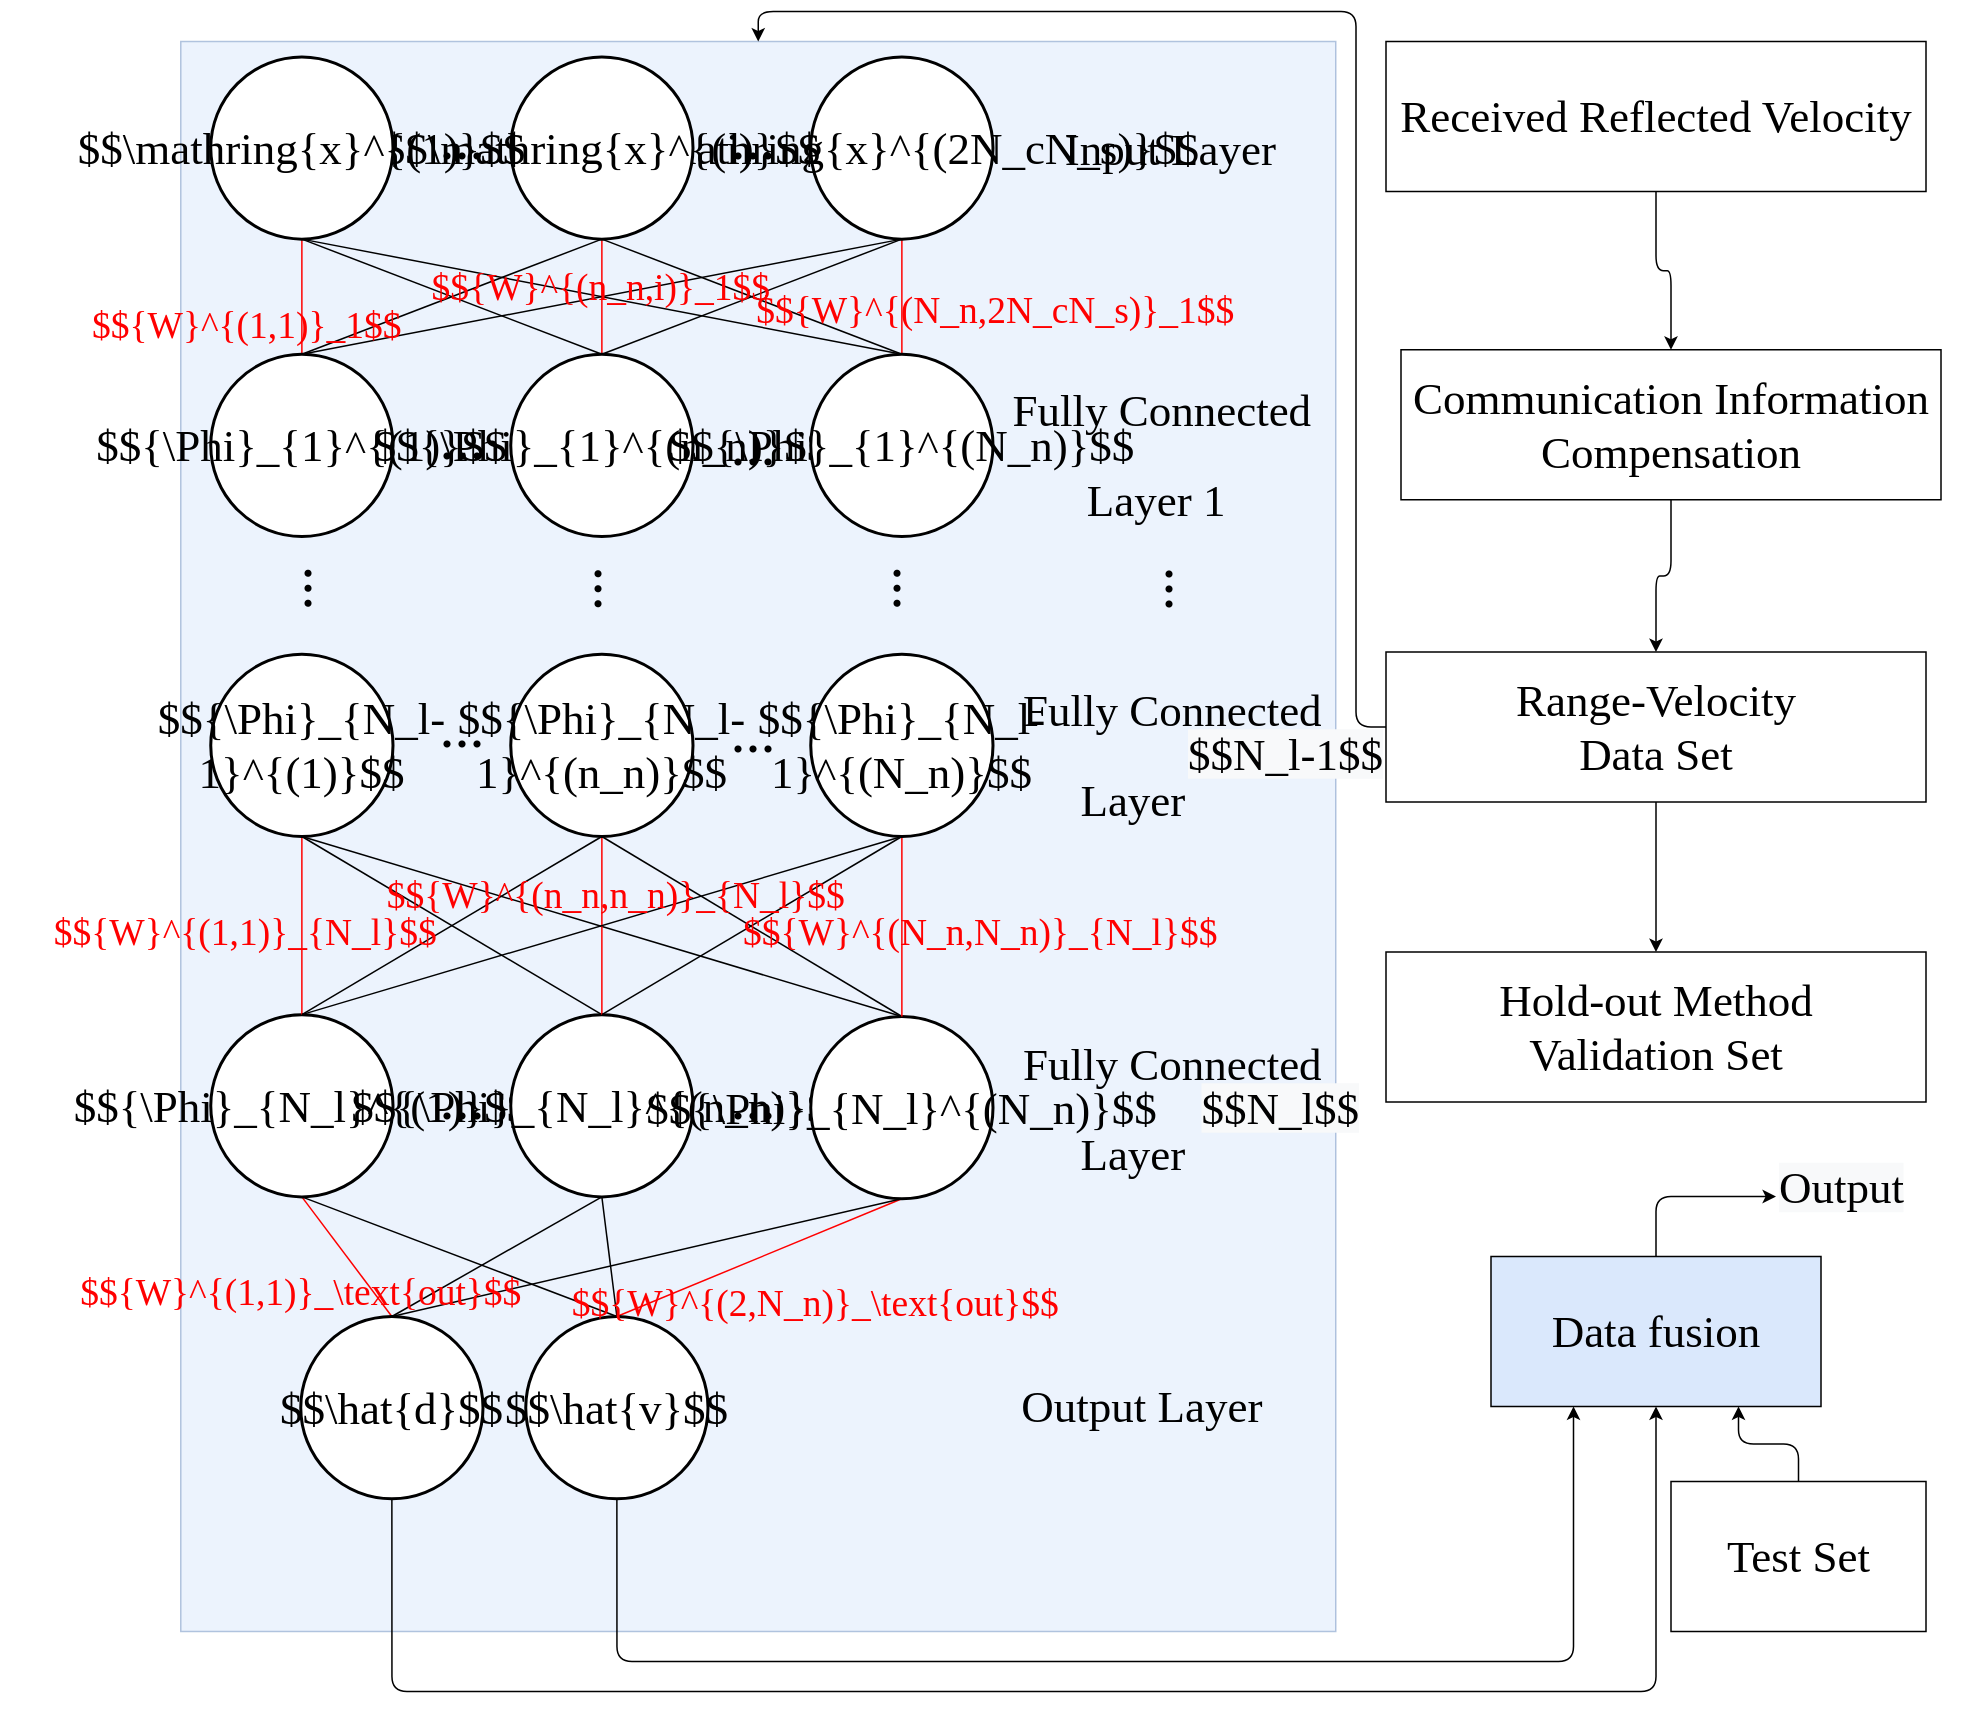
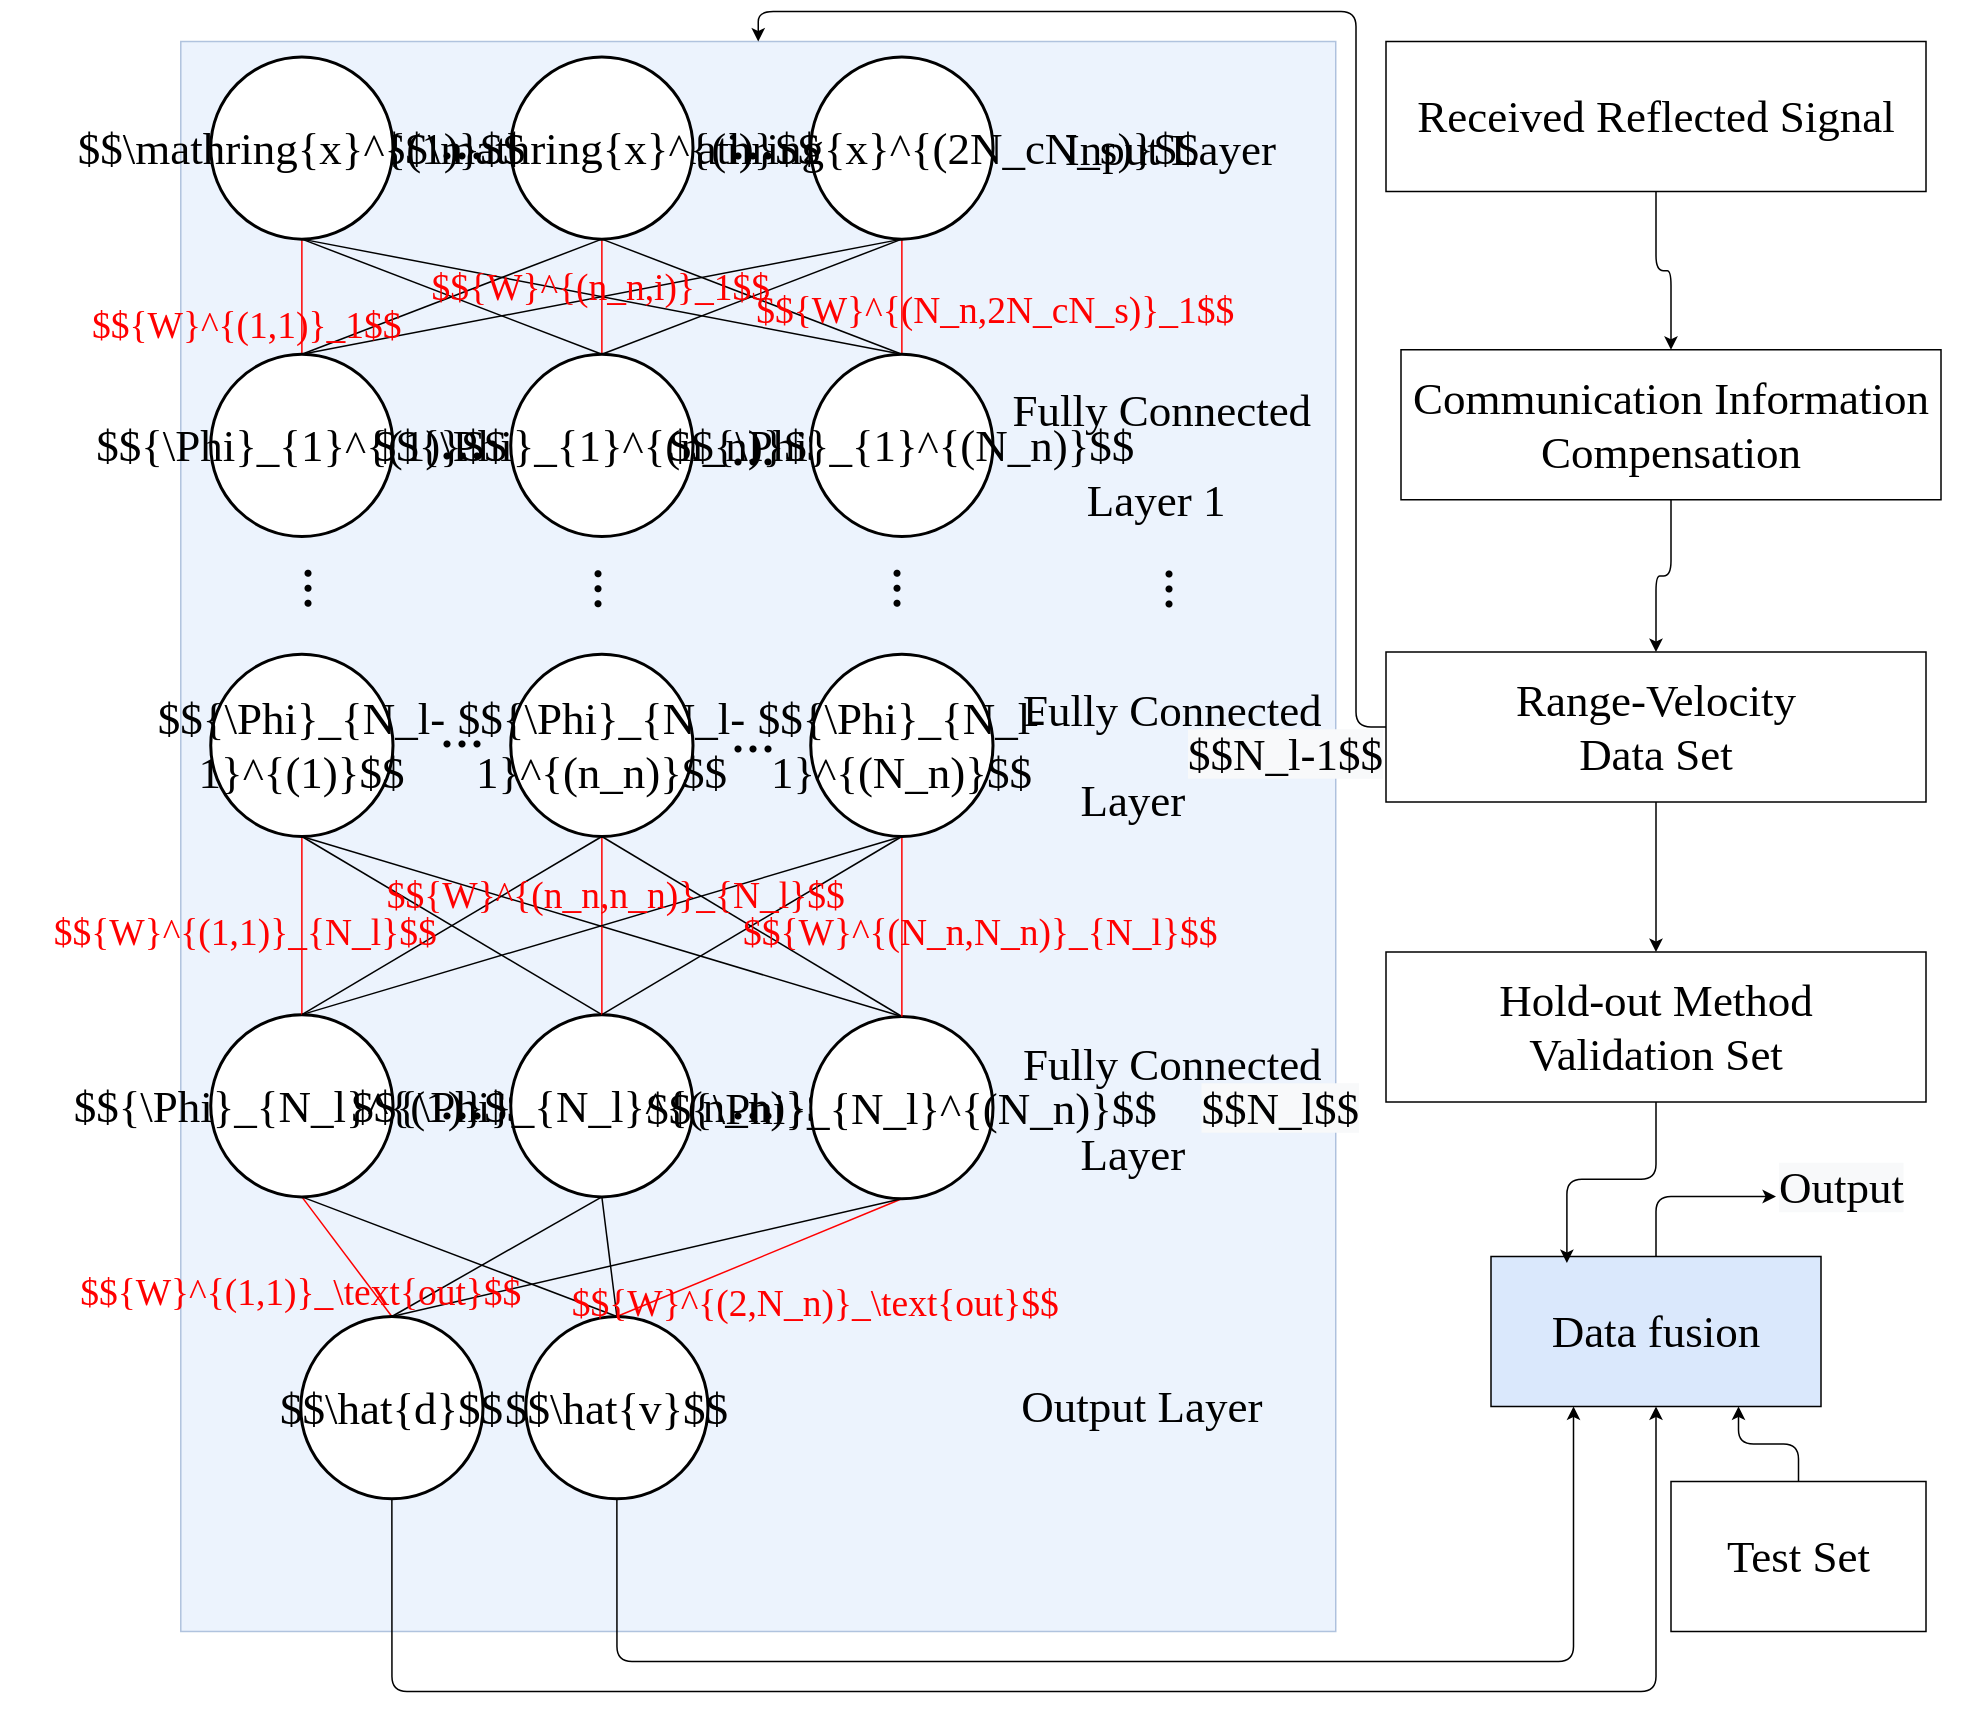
- <mxCell id="4" value="&lt;font style=&quot;font-size: 30px;&quot;&gt;Received Reflected Velocity&lt;/font&gt;" style="rounded=0;whiteSpace=wrap;html=1;fontFamily=Times New Roman;fontSize=24;" parent="1" vertex="1"><mxGeometry x="923.5" y="20" width="360" height="100" as="geometry" /></mxCell>
+ <mxCell id="4" value="&lt;font style=&quot;font-size: 30px;&quot;&gt;Received Reflected Signal&lt;/font&gt;" style="rounded=0;whiteSpace=wrap;html=1;fontFamily=Times New Roman;fontSize=24;" parent="1" vertex="1"><mxGeometry x="923.5" y="20" width="360" height="100" as="geometry" /></mxCell>
+ <mxCell id="14" style="edgeStyle=orthogonalEdgeStyle;rounded=1;orthogonalLoop=1;jettySize=auto;html=1;exitX=0.5;exitY=1;exitDx=0;exitDy=0;entryX=0.23;entryY=0.044;entryDx=0;entryDy=0;entryPerimeter=0;fontFamily=Times New Roman;fontSize=30;endArrow=classic;endFill=1;" parent="1" source="15" target="8" edge="1"><mxGeometry relative="1" as="geometry" /></mxCell>
